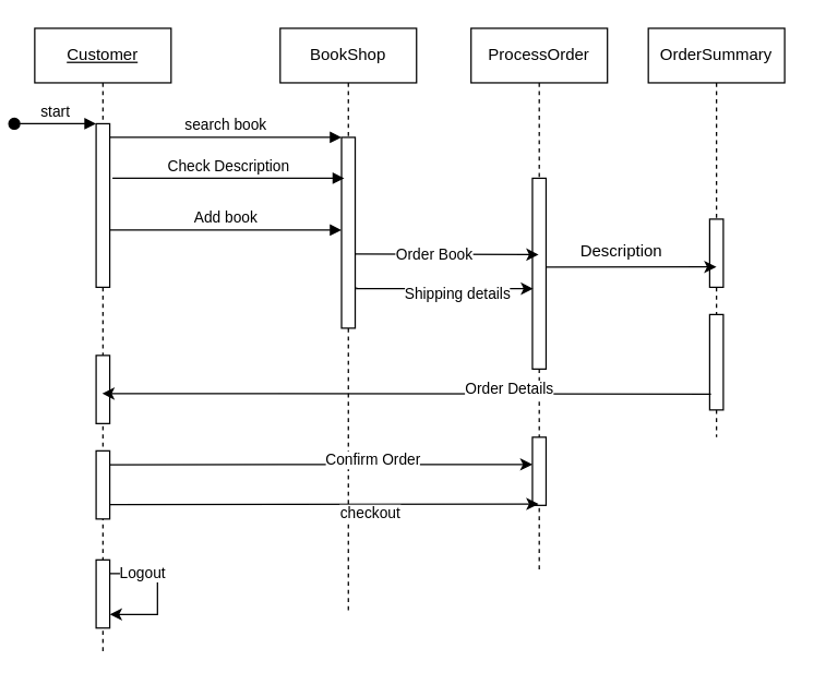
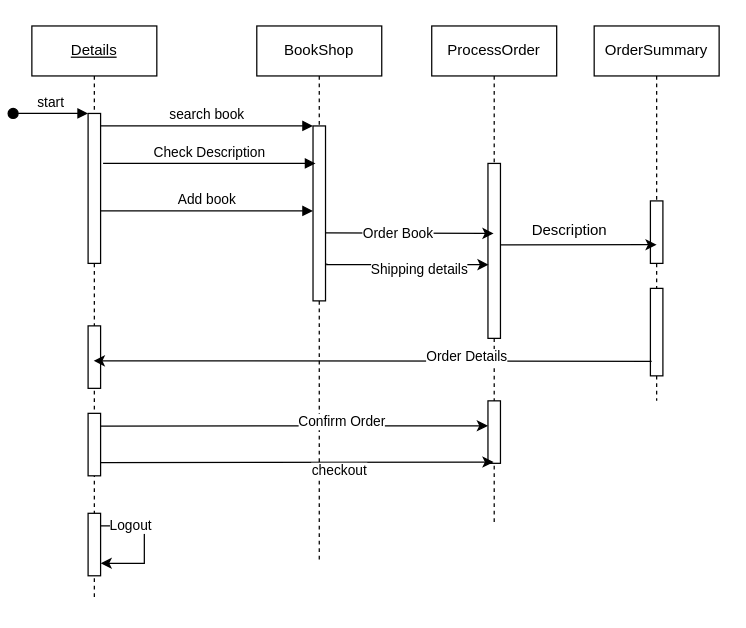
- <mxCell id="2" value="&lt;u&gt;Customer&lt;/u&gt;" style="shape=umlLifeline;perimeter=lifelinePerimeter;whiteSpace=wrap;html=1;container=0;dropTarget=0;collapsible=0;recursiveResize=0;outlineConnect=0;portConstraint=eastwest;newEdgeStyle={&quot;edgeStyle&quot;:&quot;elbowEdgeStyle&quot;,&quot;elbow&quot;:&quot;vertical&quot;,&quot;curved&quot;:0,&quot;rounded&quot;:0};" parent="1" vertex="1"><mxGeometry x="20" y="20" width="100" height="460" as="geometry" /></mxCell>
+ <mxCell id="2" value="&lt;u&gt;Details&lt;/u&gt;" style="shape=umlLifeline;perimeter=lifelinePerimeter;whiteSpace=wrap;html=1;container=0;dropTarget=0;collapsible=0;recursiveResize=0;outlineConnect=0;portConstraint=eastwest;newEdgeStyle={&quot;edgeStyle&quot;:&quot;elbowEdgeStyle&quot;,&quot;elbow&quot;:&quot;vertical&quot;,&quot;curved&quot;:0,&quot;rounded&quot;:0};" parent="1" vertex="1"><mxGeometry x="20" y="20" width="100" height="460" as="geometry" /></mxCell>
